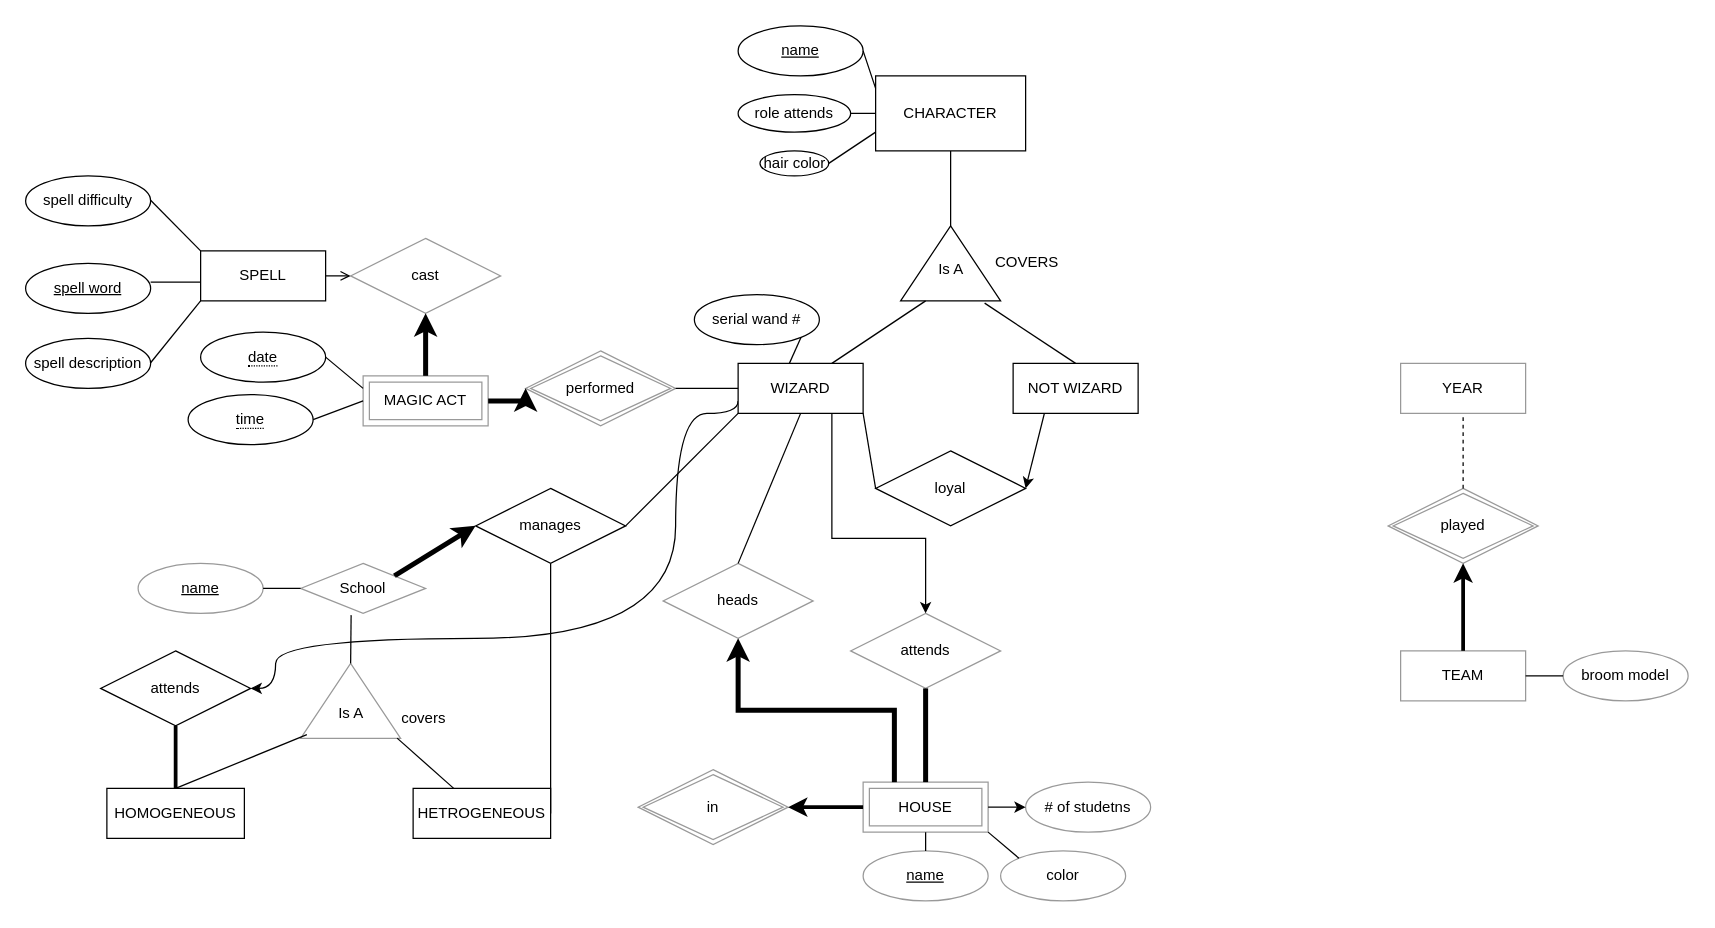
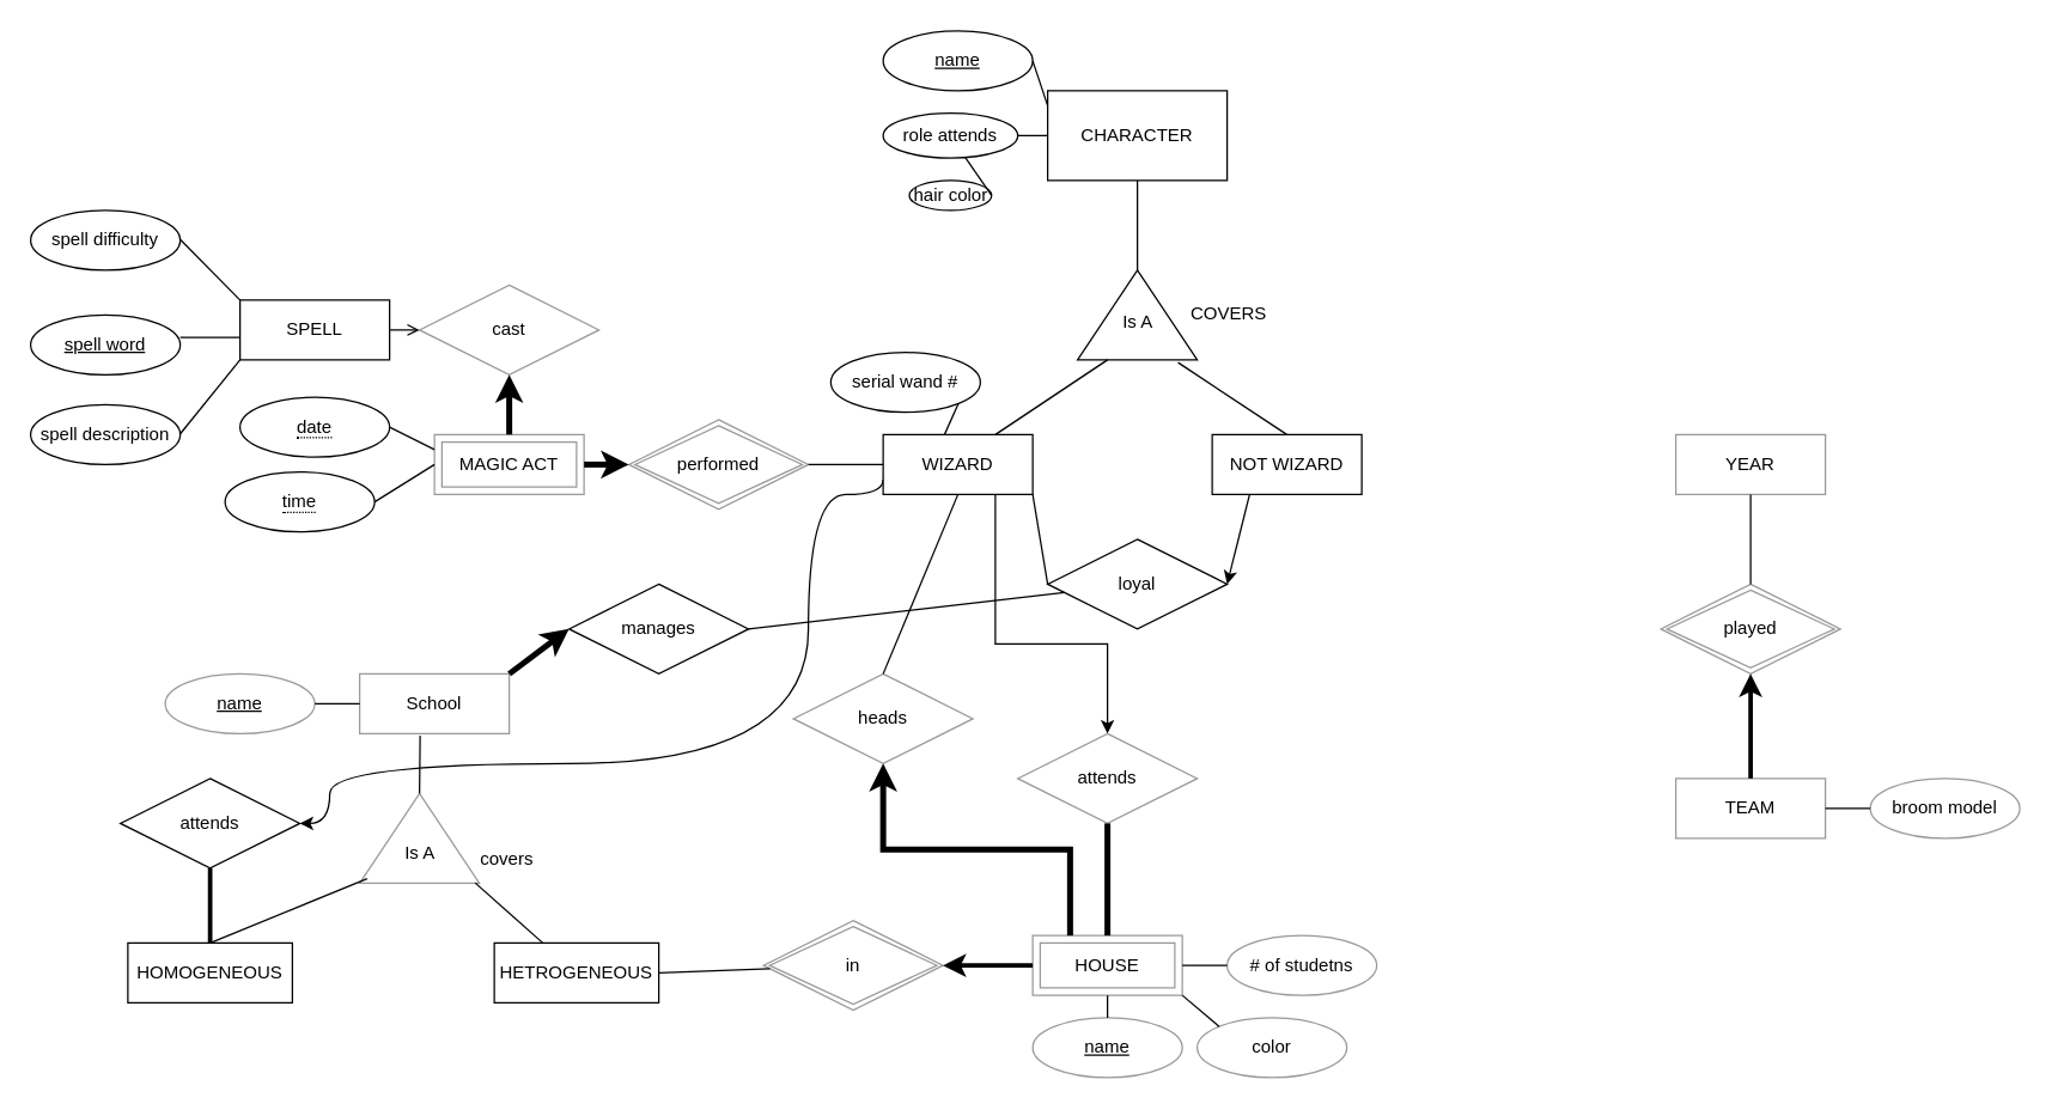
- <mxCell id="32" value="" style="endArrow=none;html=1;rounded=0;strokeColor=#000000;entryX=0;entryY=0.75;entryDx=0;entryDy=0;exitX=1;exitY=0.5;exitDx=0;exitDy=0;" parent="1" source="4" target="2" edge="1"><mxGeometry relative="1" as="geometry"><mxPoint x="670" y="140" as="sourcePoint" /><mxPoint x="830" y="140" as="targetPoint" /></mxGeometry></mxCell>
+ <mxCell id="32" value="" style="endArrow=none;html=1;rounded=0;strokeColor=#000000;exitX=1;exitY=0.5;exitDx=0;exitDy=0;" parent="1" source="4" target="3" edge="1"><mxGeometry relative="1" as="geometry"><mxPoint x="670" y="140" as="sourcePoint" /><mxPoint x="830" y="140" as="targetPoint" /></mxGeometry></mxCell>
- <mxCell id="40" value="MAGIC ACT" style="shape=ext;margin=3;double=1;whiteSpace=wrap;html=1;align=center;rounded=0;sketch=0;gradientColor=none;opacity=40;" parent="1" vertex="1"><mxGeometry x="290" y="300" width="100" height="40" as="geometry" /></mxCell>
+ <mxCell id="40" value="MAGIC ACT" style="shape=ext;margin=3;double=1;whiteSpace=wrap;html=1;align=center;rounded=0;sketch=0;gradientColor=none;opacity=40;" parent="1" vertex="1"><mxGeometry x="290" y="290" width="100" height="40" as="geometry" /></mxCell>
- <mxCell id="48" value="" style="endArrow=none;html=1;rounded=0;strokeColor=#000000;strokeWidth=1;entryX=0;entryY=1;entryDx=0;entryDy=0;exitX=1;exitY=0.5;exitDx=0;exitDy=0;" parent="1" source="45" target="10" edge="1"><mxGeometry relative="1" as="geometry"><mxPoint x="370" y="480" as="sourcePoint" /><mxPoint x="530" y="480" as="targetPoint" /></mxGeometry></mxCell>
+ <mxCell id="48" value="" style="endArrow=none;html=1;rounded=0;strokeColor=#000000;strokeWidth=1;exitX=1;exitY=0.5;exitDx=0;exitDy=0;" parent="1" source="45" target="15" edge="1"><mxGeometry relative="1" as="geometry"><mxPoint x="370" y="480" as="sourcePoint" /><mxPoint x="530" y="480" as="targetPoint" /></mxGeometry></mxCell>
- <mxCell id="78" value="" style="endArrow=none;html=1;rounded=0;strokeColor=#000000;strokeWidth=1;exitX=0.5;exitY=0;exitDx=0;exitDy=0;entryX=0.5;entryY=1;entryDx=0;entryDy=0;dashed=1;" parent="1" source="75" target="73" edge="1"><mxGeometry relative="1" as="geometry"><mxPoint x="1180" y="480" as="sourcePoint" /><mxPoint x="1340" y="480" as="targetPoint" /></mxGeometry></mxCell>
+ <mxCell id="78" value="" style="endArrow=none;html=1;rounded=0;strokeColor=#000000;strokeWidth=1;exitX=0.5;exitY=0;exitDx=0;exitDy=0;entryX=0.5;entryY=1;entryDx=0;entryDy=0;" parent="1" source="75" target="73" edge="1"><mxGeometry relative="1" as="geometry"><mxPoint x="1180" y="480" as="sourcePoint" /><mxPoint x="1340" y="480" as="targetPoint" /></mxGeometry></mxCell>
- <mxCell id="44" value="School" style="rhombus;whiteSpace=wrap;html=1;align=center;sketch=0;gradientColor=none;opacity=40;" parent="1" vertex="1"><mxGeometry x="240" y="450" width="100" height="40" as="geometry" /></mxCell>
+ <mxCell id="44" value="School" style="whiteSpace=wrap;html=1;align=center;rounded=0;sketch=0;gradientColor=none;opacity=40;" parent="1" vertex="1"><mxGeometry x="240" y="450" width="100" height="40" as="geometry" /></mxCell>
- <mxCell id="60" value="" style="endArrow=none;html=1;rounded=0;strokeColor=#000000;strokeWidth=1;exitX=1;exitY=0.5;exitDx=0;exitDy=0;" parent="1" source="52" target="45" edge="1"><mxGeometry relative="1" as="geometry"><mxPoint x="273" y="750" as="sourcePoint" /><mxPoint x="370" y="870" as="targetPoint" /></mxGeometry></mxCell>
+ <mxCell id="60" value="" style="endArrow=none;html=1;rounded=0;strokeColor=#000000;strokeWidth=1;exitX=1;exitY=0.5;exitDx=0;exitDy=0;" parent="1" source="52" target="59" edge="1"><mxGeometry relative="1" as="geometry"><mxPoint x="273" y="750" as="sourcePoint" /><mxPoint x="370" y="870" as="targetPoint" /></mxGeometry></mxCell>
- <mxCell id="70" value="" style="endArrow=classic;html=1;rounded=0;strokeColor=#000000;strokeWidth=1;entryX=0;entryY=0.5;entryDx=0;entryDy=0;exitX=1;exitY=0.5;exitDx=0;exitDy=0;" parent="1" source="57" target="69" edge="1"><mxGeometry relative="1" as="geometry"><mxPoint x="760" y="620" as="sourcePoint" /><mxPoint x="920" y="620" as="targetPoint" /></mxGeometry></mxCell>
+ <mxCell id="70" value="" style="endArrow=none;html=1;rounded=0;strokeColor=#000000;strokeWidth=1;entryX=0;entryY=0.5;entryDx=0;entryDy=0;exitX=1;exitY=0.5;exitDx=0;exitDy=0;" parent="1" source="57" target="69" edge="1"><mxGeometry relative="1" as="geometry"><mxPoint x="760" y="620" as="sourcePoint" /><mxPoint x="920" y="620" as="targetPoint" /></mxGeometry></mxCell>
